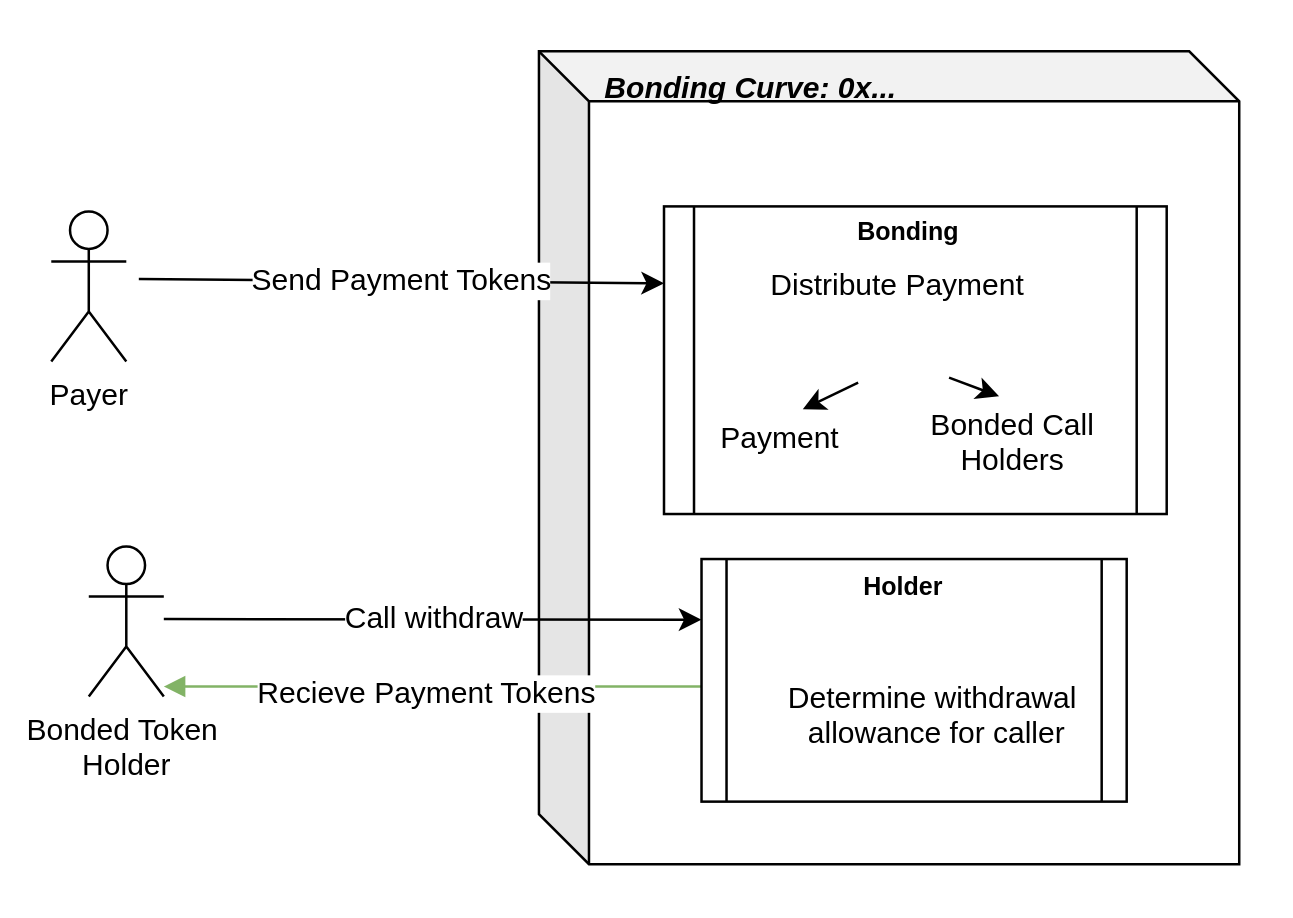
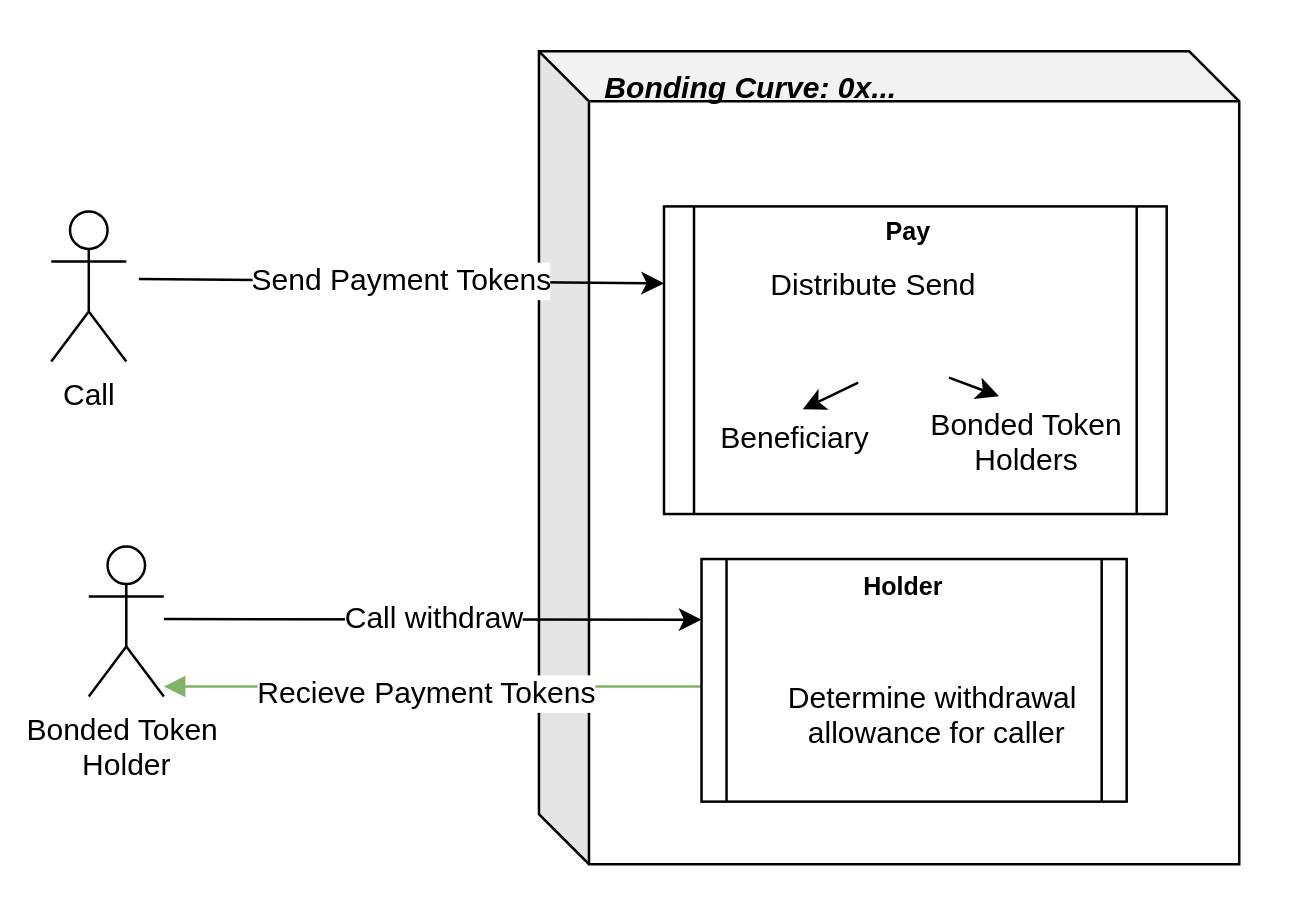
- <mxCell id="11" value="&lt;span style=&quot;font-style: normal&quot;&gt;&lt;font style=&quot;font-size: 10px&quot;&gt;Bonding&lt;/font&gt;&lt;/span&gt;" style="text;html=1;strokeColor=none;fillColor=none;align=center;verticalAlign=middle;whiteSpace=wrap;rounded=0;fontStyle=3" parent="1" vertex="1"><mxGeometry x="282.5" y="81.5" width="160" height="20" as="geometry" /></mxCell>
+ <mxCell id="11" value="&lt;span style=&quot;font-style: normal&quot;&gt;&lt;font style=&quot;font-size: 10px&quot;&gt;Pay&lt;/font&gt;&lt;/span&gt;" style="text;html=1;strokeColor=none;fillColor=none;align=center;verticalAlign=middle;whiteSpace=wrap;rounded=0;fontStyle=3" parent="1" vertex="1"><mxGeometry x="282.5" y="81.5" width="160" height="20" as="geometry" /></mxCell>
- <mxCell id="15" value="Distribute Payment" style="text;html=1;resizable=0;points=[];autosize=1;align=left;verticalAlign=top;spacingTop=-4;" parent="1" vertex="1"><mxGeometry x="305.937" y="103.5" width="120" height="10" as="geometry" /></mxCell>
+ <mxCell id="15" value="Distribute Send" style="text;html=1;resizable=0;points=[];autosize=1;align=left;verticalAlign=top;spacingTop=-4;" parent="1" vertex="1"><mxGeometry x="305.937" y="103.5" width="120" height="10" as="geometry" /></mxCell>
- <mxCell id="2" value="Payer&lt;br&gt;" style="shape=umlActor;verticalLabelPosition=bottom;labelBackgroundColor=#ffffff;verticalAlign=top;html=1;outlineConnect=0;" parent="1" vertex="1"><mxGeometry x="20" y="84" width="30" height="60" as="geometry" /></mxCell>
+ <mxCell id="2" value="Call&lt;br&gt;" style="shape=umlActor;verticalLabelPosition=bottom;labelBackgroundColor=#ffffff;verticalAlign=top;html=1;outlineConnect=0;" parent="1" vertex="1"><mxGeometry x="20" y="84" width="30" height="60" as="geometry" /></mxCell>
- <mxCell id="16" value="Payment" style="text;html=1;resizable=0;points=[];autosize=1;align=left;verticalAlign=top;spacingTop=-4;" parent="1" vertex="1"><mxGeometry x="285.937" y="164.5" width="80" height="20" as="geometry" /></mxCell>
+ <mxCell id="16" value="Beneficiary" style="text;html=1;resizable=0;points=[];autosize=1;align=left;verticalAlign=top;spacingTop=-4;" parent="1" vertex="1"><mxGeometry x="285.937" y="164.5" width="80" height="20" as="geometry" /></mxCell>
- <mxCell id="17" value="Bonded Call&lt;br&gt;&lt;div style=&quot;text-align: center&quot;&gt;&lt;span&gt;Holders&lt;/span&gt;&lt;/div&gt;" style="text;html=1;resizable=0;points=[];autosize=1;align=left;verticalAlign=top;spacingTop=-4;" parent="1" vertex="1"><mxGeometry x="370.437" y="160" width="90" height="30" as="geometry" /></mxCell>
+ <mxCell id="17" value="Bonded Token&lt;br&gt;&lt;div style=&quot;text-align: center&quot;&gt;&lt;span&gt;Holders&lt;/span&gt;&lt;/div&gt;" style="text;html=1;resizable=0;points=[];autosize=1;align=left;verticalAlign=top;spacingTop=-4;" parent="1" vertex="1"><mxGeometry x="370.437" y="160" width="90" height="30" as="geometry" /></mxCell>
